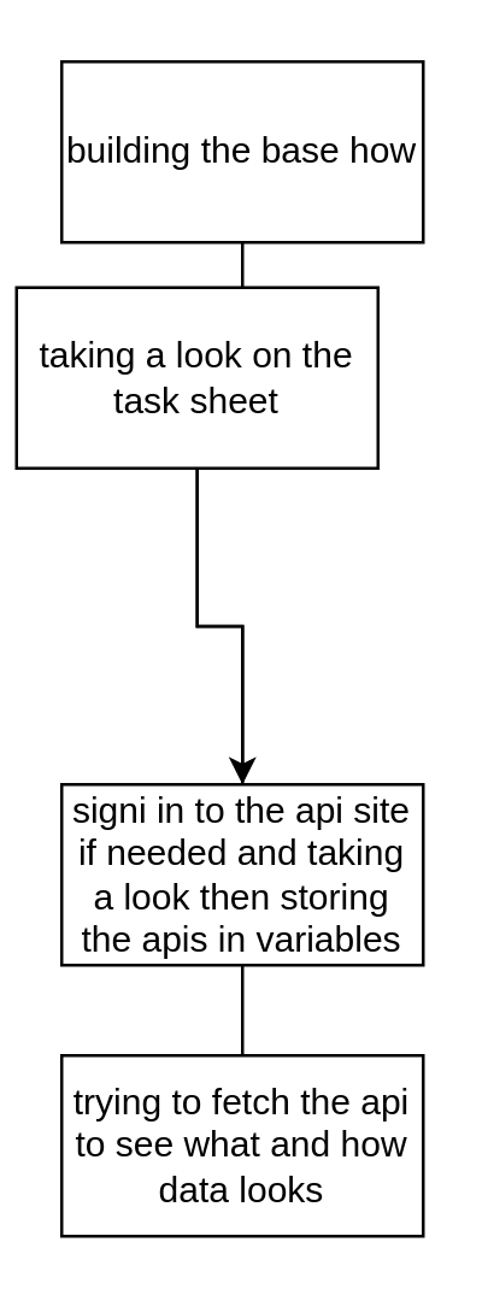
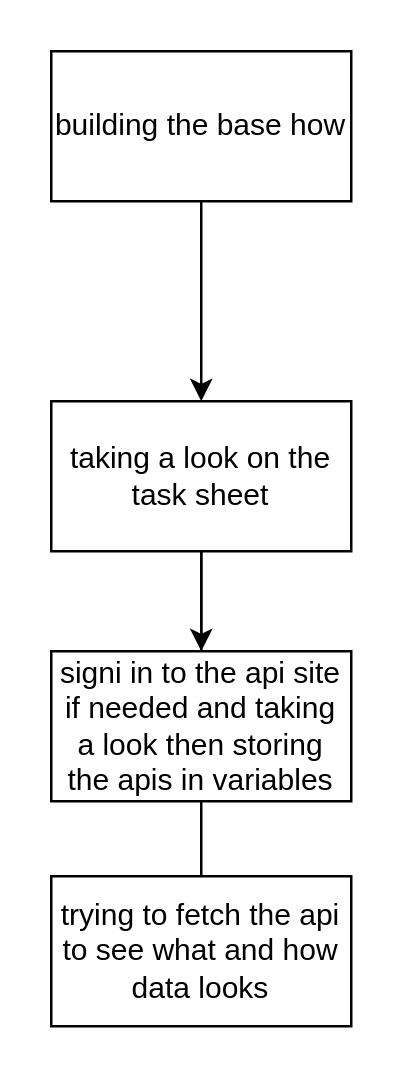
- <mxCell id="6" value="taking a look on the task sheet" style="whiteSpace=wrap;html=1;rounded=0;" vertex="1" parent="1"><mxGeometry x="5" y="95" width="120" height="60" as="geometry" /></mxCell>
+ <mxCell id="6" value="taking a look on the task sheet" style="whiteSpace=wrap;html=1;rounded=0;" vertex="1" parent="1"><mxGeometry x="20" y="160" width="120" height="60" as="geometry" /></mxCell>
